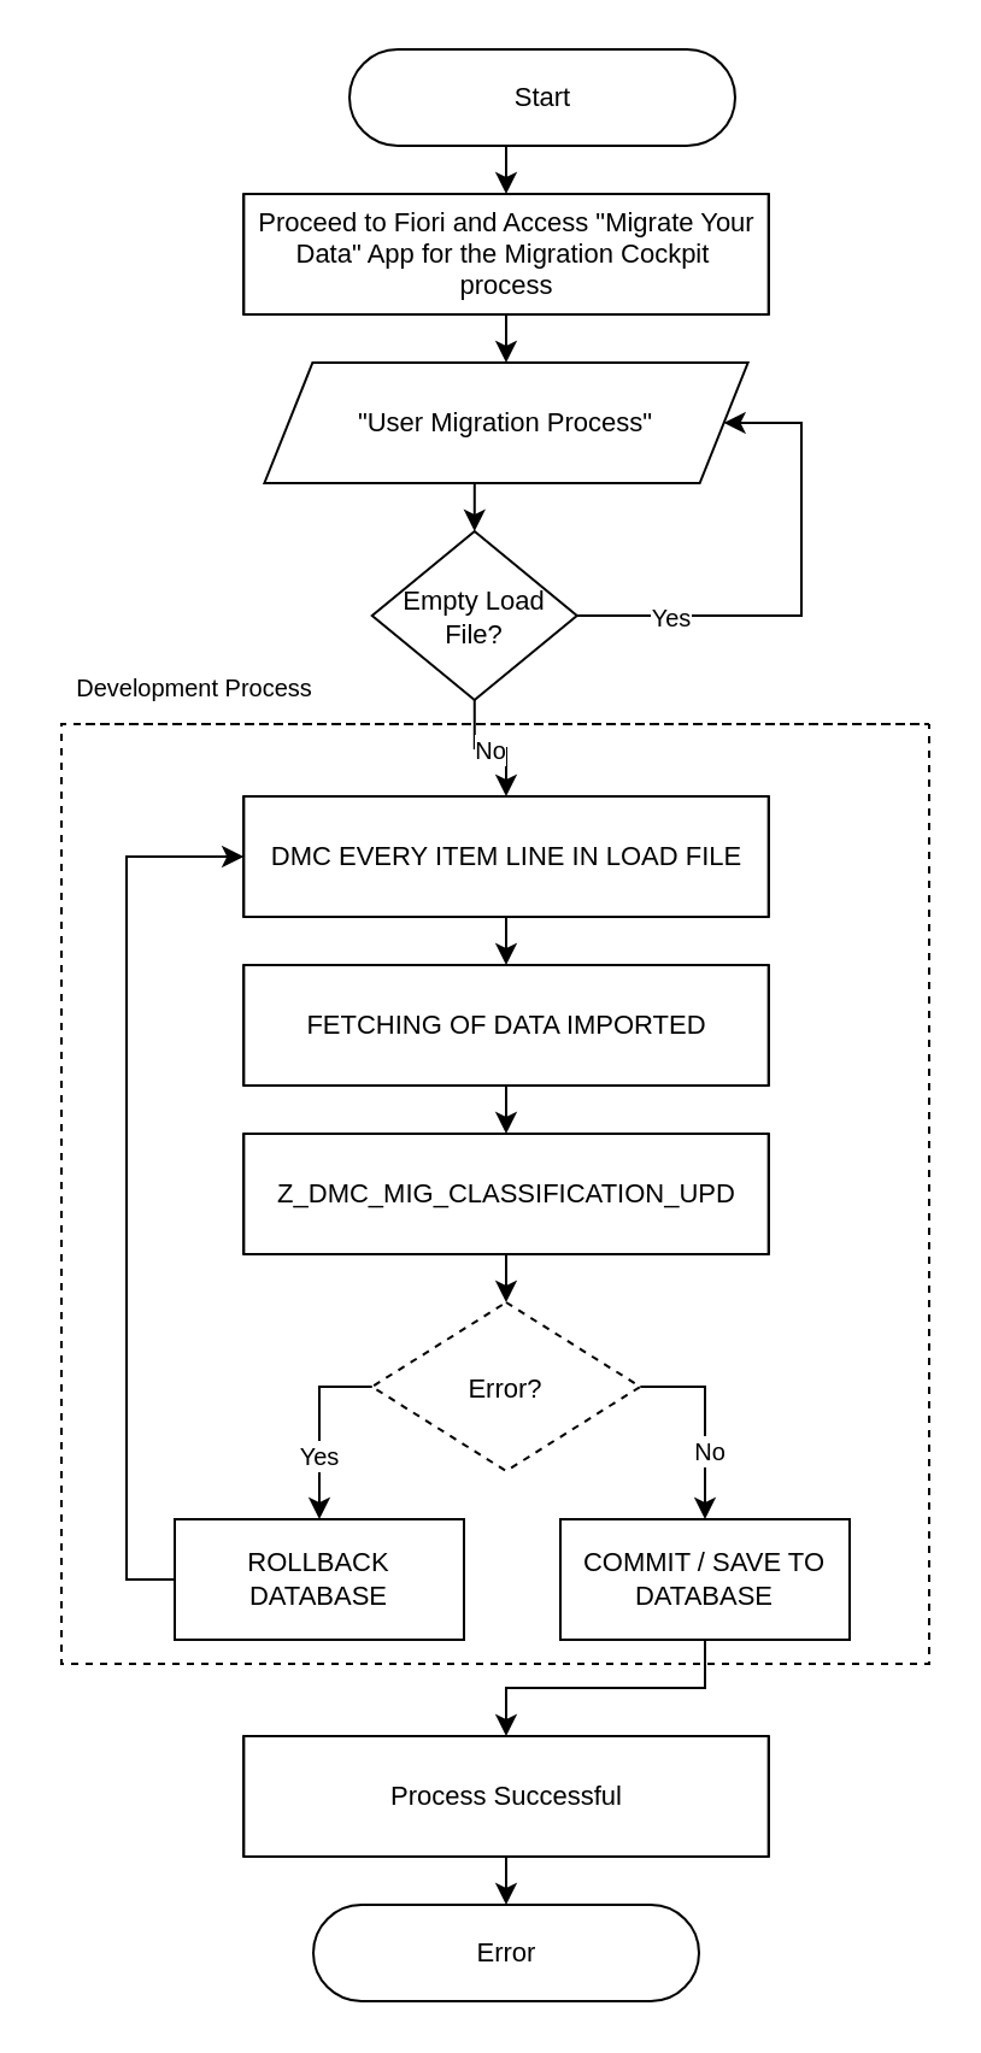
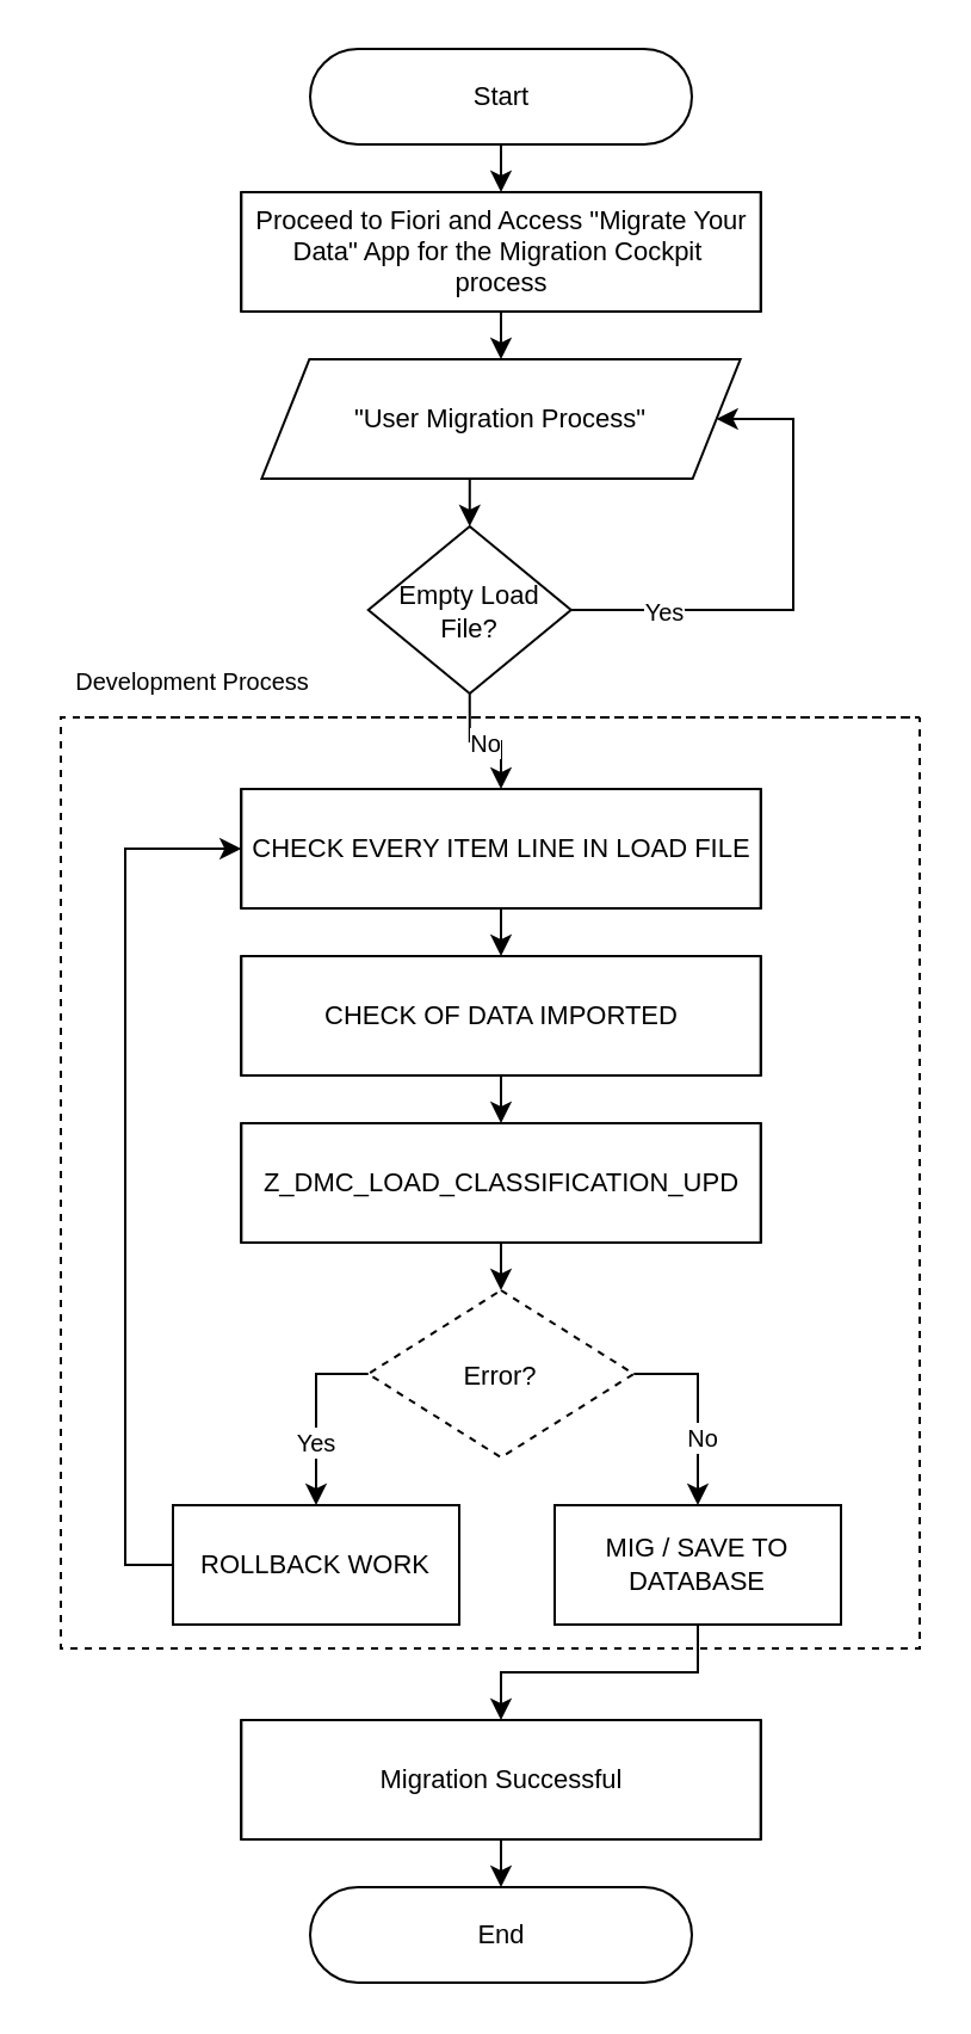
- <mxCell id="3" value="Start" style="html=1;dashed=0;whiteSpace=wrap;shape=mxgraph.dfd.start;fontSize=11;" vertex="1" parent="1"><mxGeometry x="144.5" y="20" width="160" height="40" as="geometry" /></mxCell>
+ <mxCell id="3" value="Start" style="html=1;dashed=0;whiteSpace=wrap;shape=mxgraph.dfd.start;fontSize=11;" vertex="1" parent="1"><mxGeometry x="129.5" y="20" width="160" height="40" as="geometry" /></mxCell>
- <mxCell id="12" value="DMC EVERY ITEM LINE IN LOAD FILE" style="shape=process;whiteSpace=wrap;html=1;backgroundOutline=1;fontSize=11;size=0;" vertex="1" parent="1"><mxGeometry x="100.6" y="330" width="217.81" height="50" as="geometry" /></mxCell>
+ <mxCell id="12" value="CHECK EVERY ITEM LINE IN LOAD FILE" style="shape=process;whiteSpace=wrap;html=1;backgroundOutline=1;fontSize=11;size=0;" vertex="1" parent="1"><mxGeometry x="100.6" y="330" width="217.81" height="50" as="geometry" /></mxCell>
- <mxCell id="14" value="FETCHING OF DATA IMPORTED" style="shape=process;whiteSpace=wrap;html=1;backgroundOutline=1;fontSize=11;size=0;" vertex="1" parent="1"><mxGeometry x="100.6" y="400" width="217.81" height="50" as="geometry" /></mxCell>
+ <mxCell id="14" value="CHECK OF DATA IMPORTED" style="shape=process;whiteSpace=wrap;html=1;backgroundOutline=1;fontSize=11;size=0;" vertex="1" parent="1"><mxGeometry x="100.6" y="400" width="217.81" height="50" as="geometry" /></mxCell>
- <mxCell id="16" value="Z_DMC_MIG_CLASSIFICATION_UPD" style="shape=process;whiteSpace=wrap;html=1;backgroundOutline=1;fontSize=11;size=0;" vertex="1" parent="1"><mxGeometry x="100.6" y="470" width="217.81" height="50" as="geometry" /></mxCell>
+ <mxCell id="16" value="Z_DMC_LOAD_CLASSIFICATION_UPD" style="shape=process;whiteSpace=wrap;html=1;backgroundOutline=1;fontSize=11;size=0;" vertex="1" parent="1"><mxGeometry x="100.6" y="470" width="217.81" height="50" as="geometry" /></mxCell>
- <mxCell id="23" value="ROLLBACK DATABASE" style="shape=process;whiteSpace=wrap;html=1;backgroundOutline=1;fontSize=11;size=0;" vertex="1" parent="1"><mxGeometry x="72" y="630" width="120" height="50" as="geometry" /></mxCell>
+ <mxCell id="23" value="ROLLBACK WORK" style="shape=process;whiteSpace=wrap;html=1;backgroundOutline=1;fontSize=11;size=0;" vertex="1" parent="1"><mxGeometry x="72" y="630" width="120" height="50" as="geometry" /></mxCell>
- <mxCell id="25" value="COMMIT / SAVE TO DATABASE" style="shape=process;whiteSpace=wrap;html=1;backgroundOutline=1;fontSize=11;size=0;" vertex="1" parent="1"><mxGeometry x="232" y="630" width="120" height="50" as="geometry" /></mxCell>
+ <mxCell id="25" value="MIG / SAVE TO DATABASE" style="shape=process;whiteSpace=wrap;html=1;backgroundOutline=1;fontSize=11;size=0;" vertex="1" parent="1"><mxGeometry x="232" y="630" width="120" height="50" as="geometry" /></mxCell>
- <mxCell id="26" value="Process Successful" style="shape=process;whiteSpace=wrap;html=1;backgroundOutline=1;fontSize=11;size=0;" vertex="1" parent="1"><mxGeometry x="100.6" y="720" width="217.81" height="50" as="geometry" /></mxCell>
+ <mxCell id="26" value="Migration Successful" style="shape=process;whiteSpace=wrap;html=1;backgroundOutline=1;fontSize=11;size=0;" vertex="1" parent="1"><mxGeometry x="100.6" y="720" width="217.81" height="50" as="geometry" /></mxCell>
- <mxCell id="27" value="Error" style="html=1;dashed=0;whiteSpace=wrap;shape=mxgraph.dfd.start;fontSize=11;" vertex="1" parent="1"><mxGeometry x="129.5" y="790" width="160" height="40" as="geometry" /></mxCell>
+ <mxCell id="27" value="End" style="html=1;dashed=0;whiteSpace=wrap;shape=mxgraph.dfd.start;fontSize=11;" vertex="1" parent="1"><mxGeometry x="129.5" y="790" width="160" height="40" as="geometry" /></mxCell>
